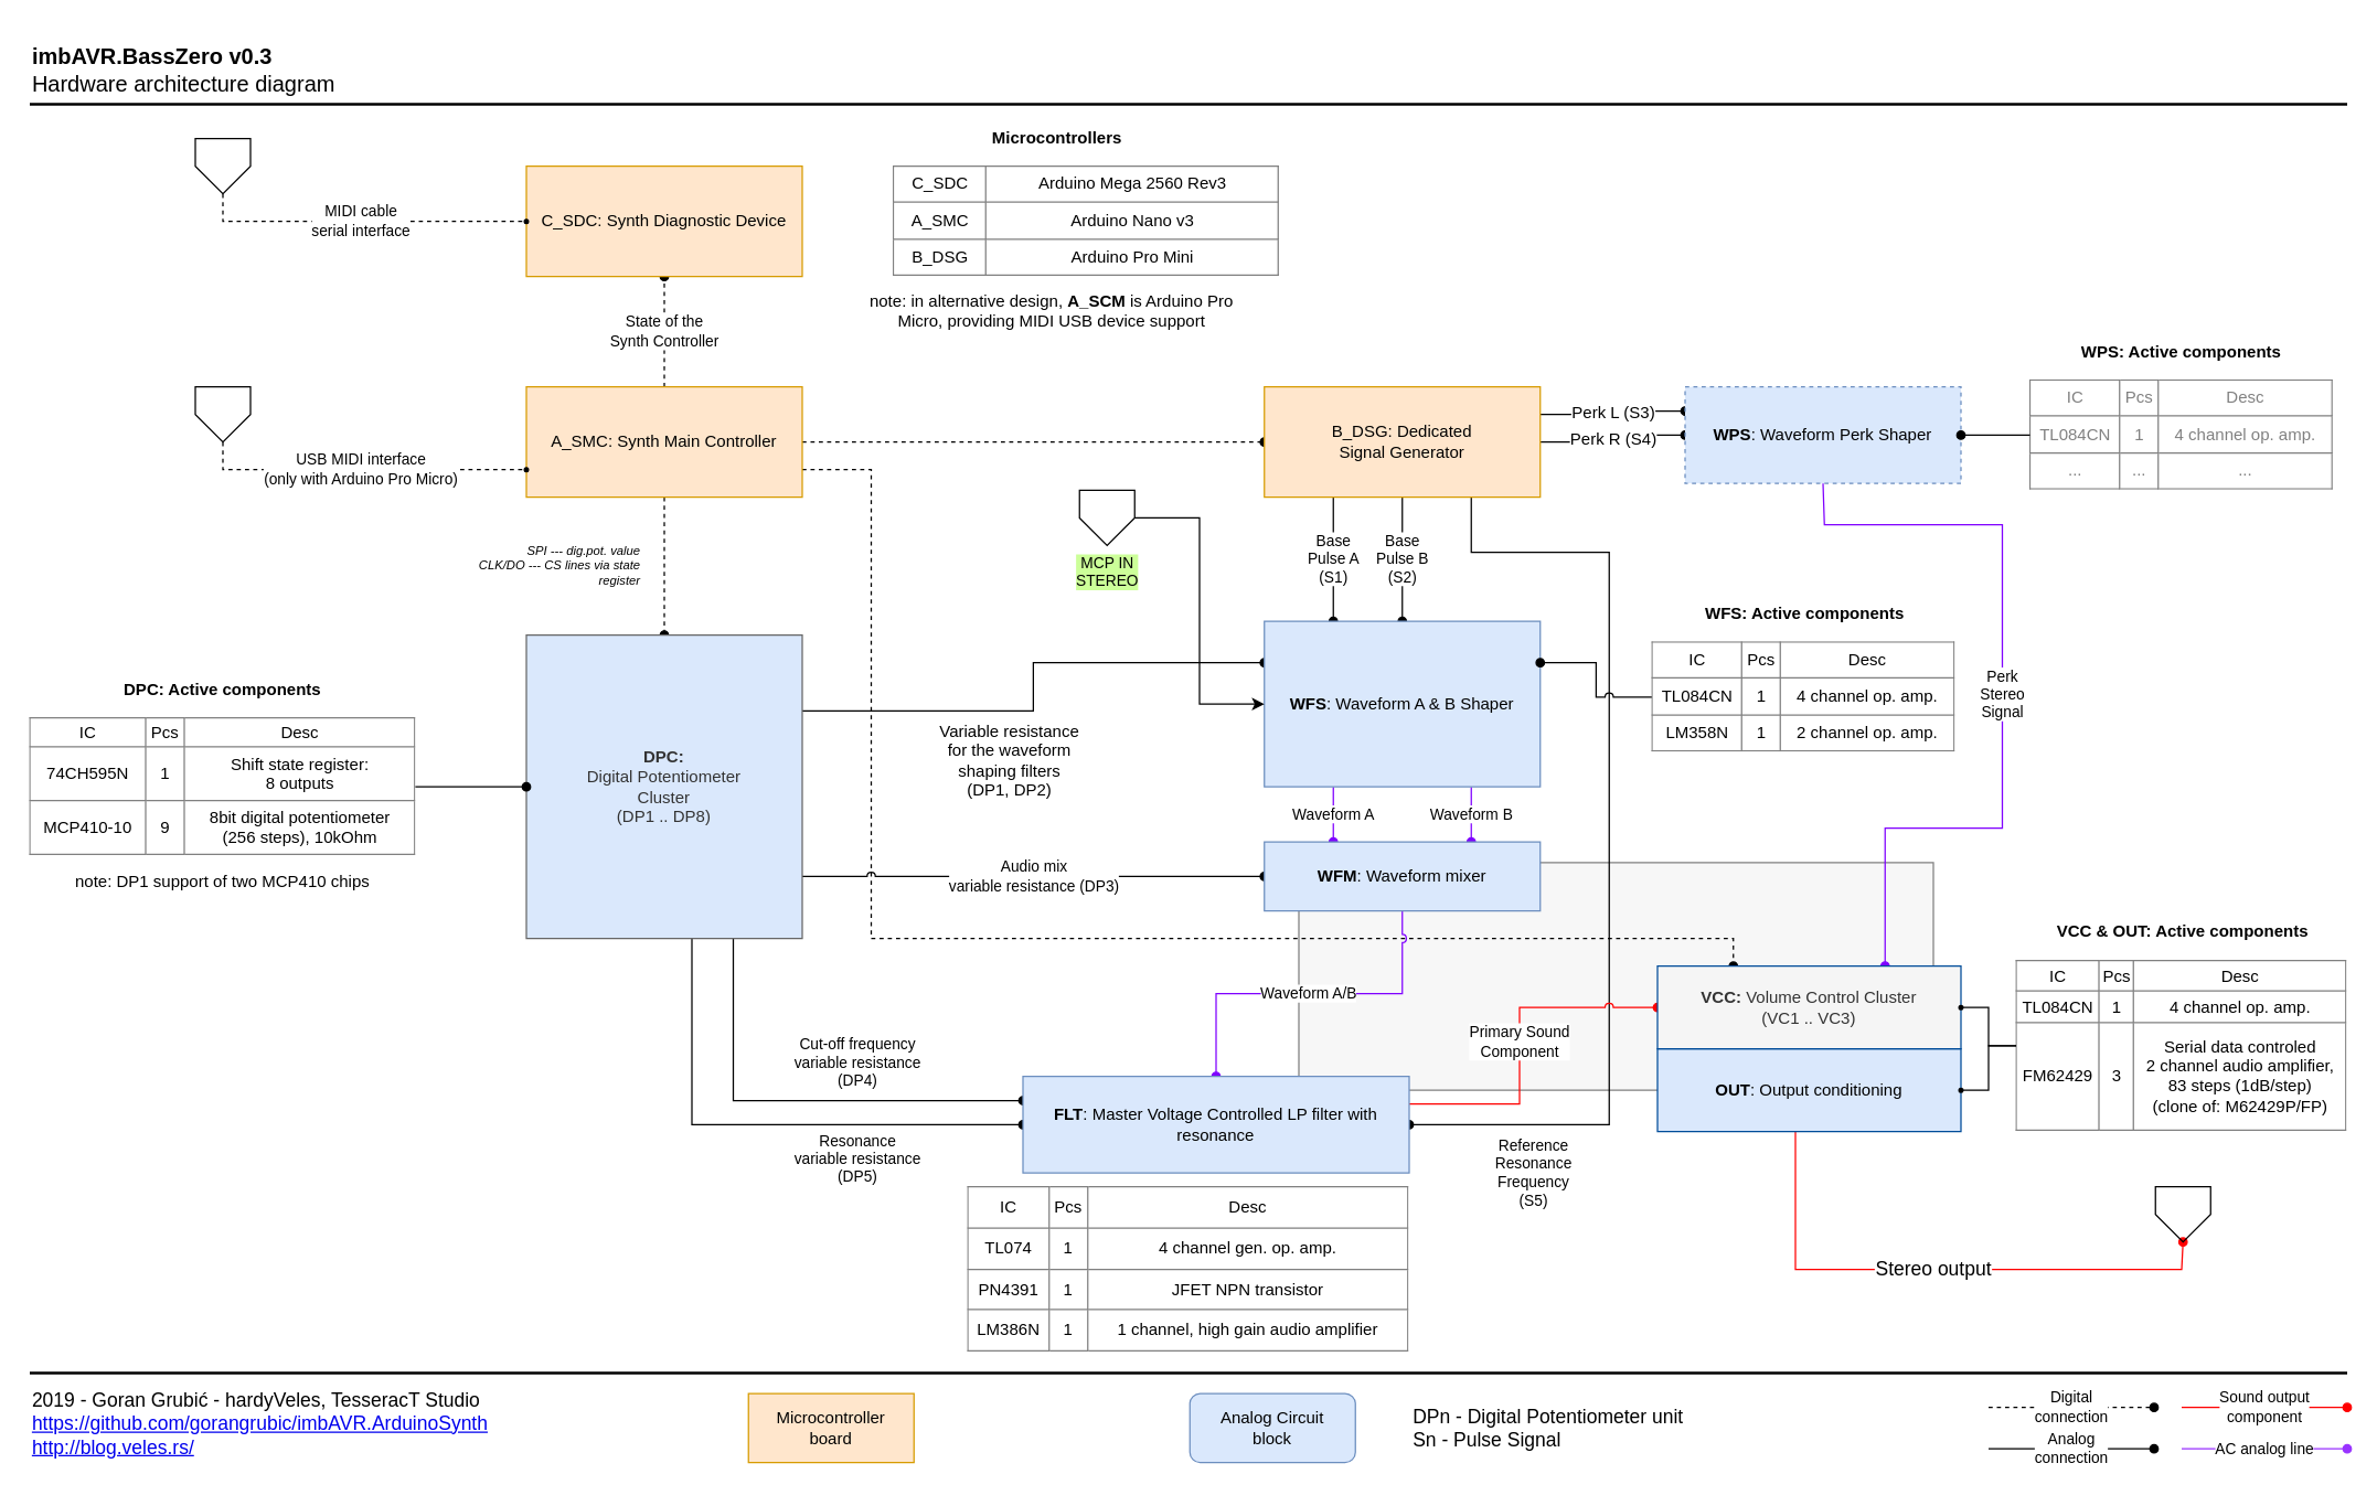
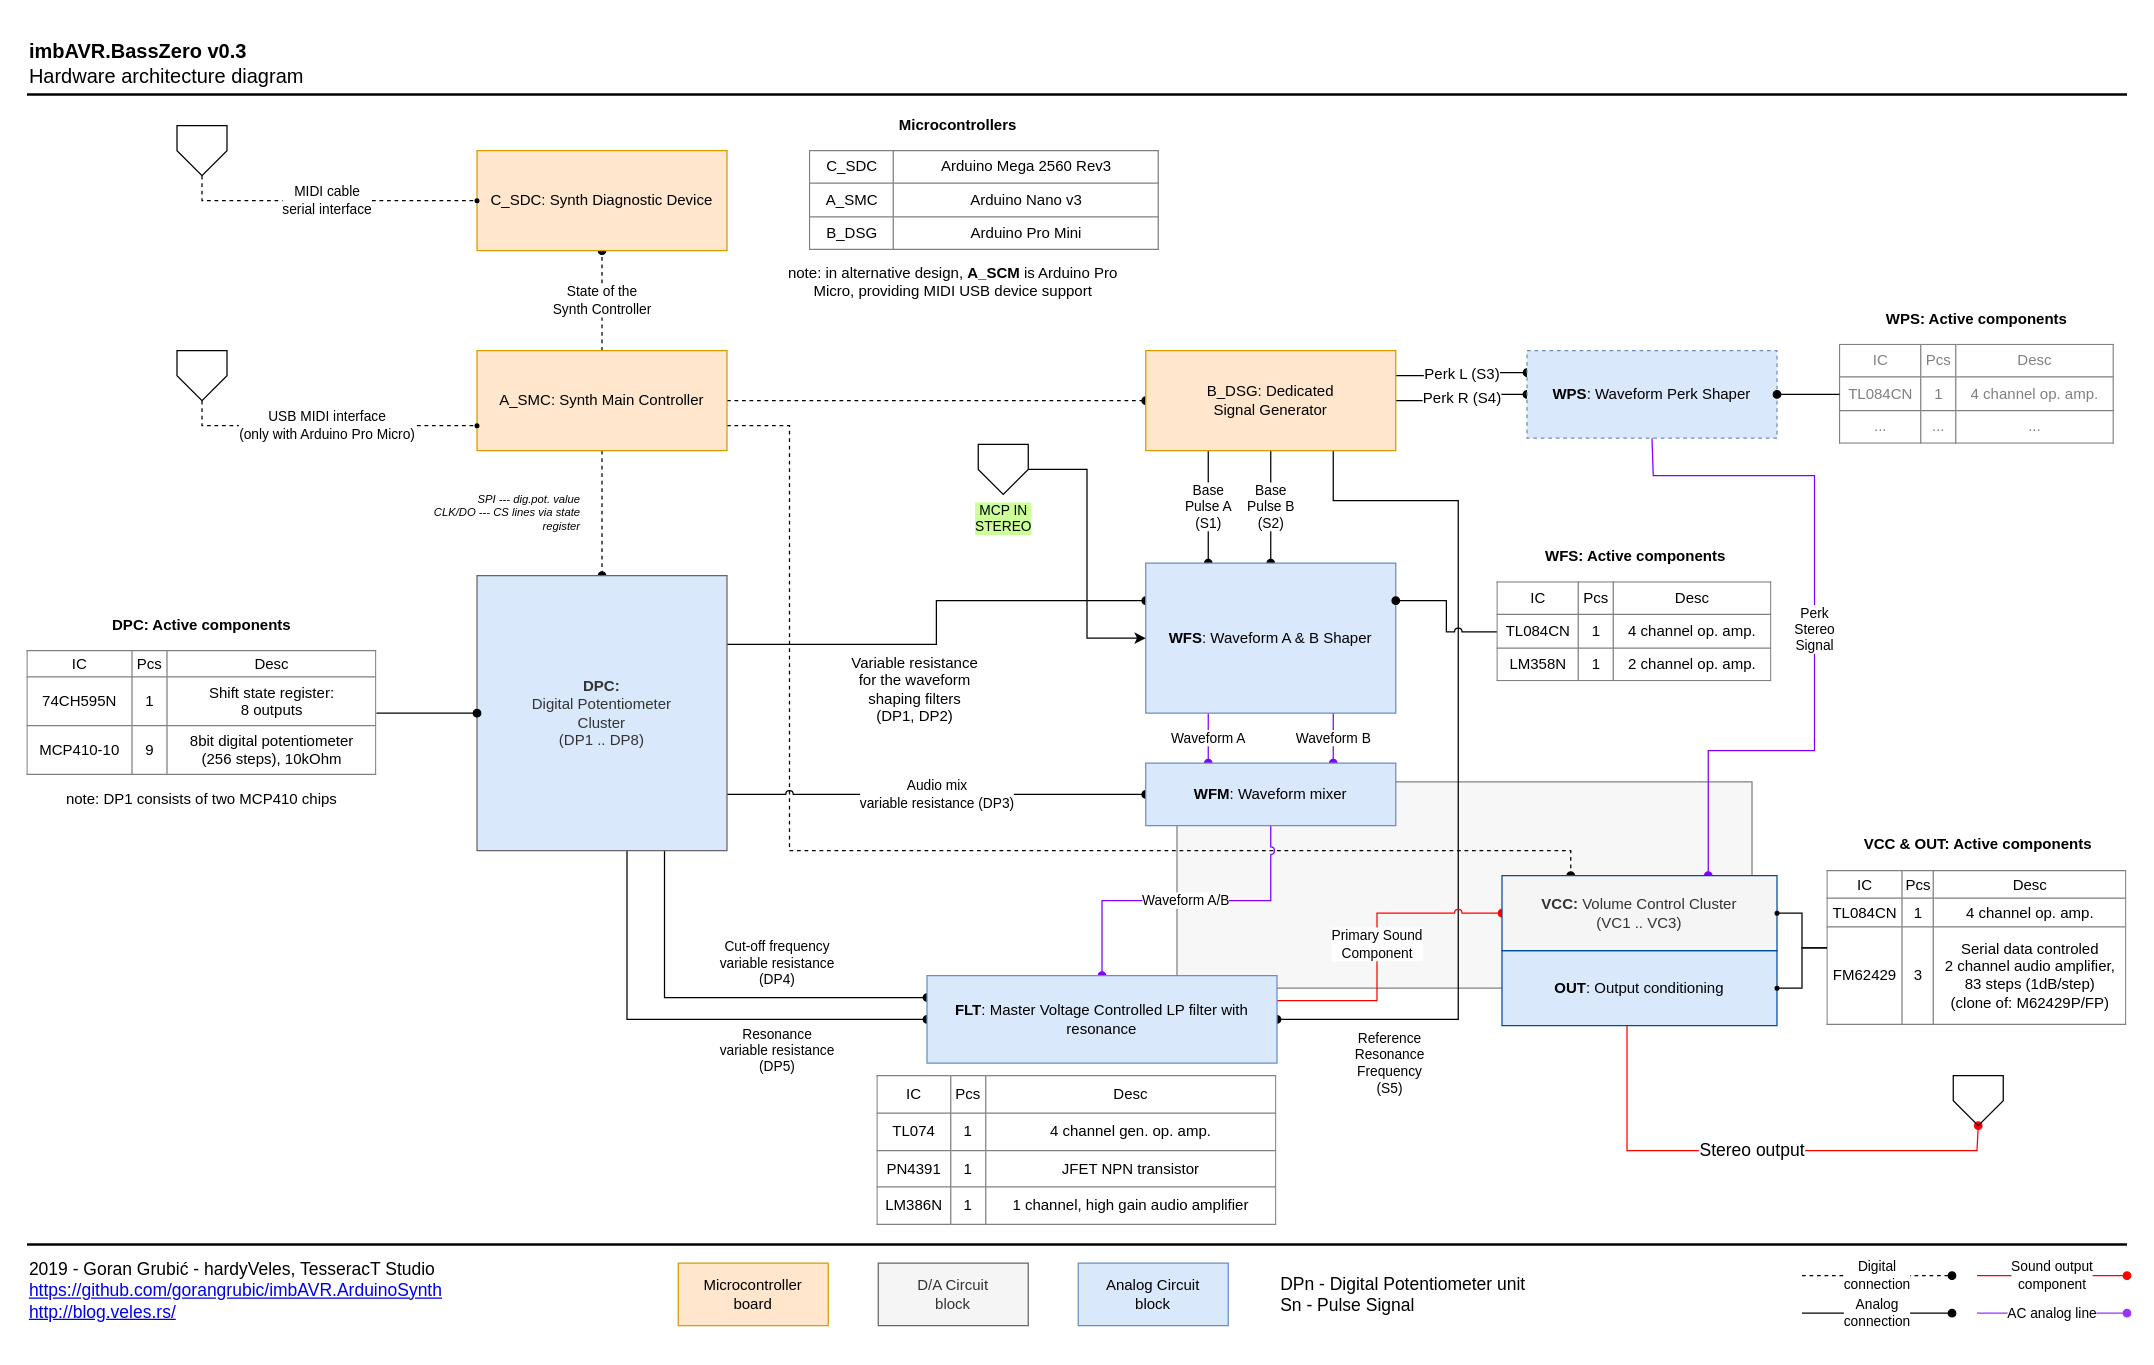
- <mxCell id="39" value="note: DP1 support of two MCP410 chips" style="text;html=1;strokeColor=none;fillColor=none;align=center;verticalAlign=middle;whiteSpace=wrap;rounded=0;opacity=25;" parent="1" vertex="1"><mxGeometry x="21" y="629" width="280" height="20" as="geometry" /></mxCell>
+ <mxCell id="39" value="note: DP1 consists of two MCP410 chips" style="text;html=1;strokeColor=none;fillColor=none;align=center;verticalAlign=middle;whiteSpace=wrap;rounded=0;opacity=25;" parent="1" vertex="1"><mxGeometry x="21" y="629" width="280" height="20" as="geometry" /></mxCell>
+ <mxCell id="22" value="D/A Circuit&lt;br&gt;block" style="rounded=0;whiteSpace=wrap;html=1;fillColor=#f5f5f5;strokeColor=#666666;fontColor=#333333;" parent="1" vertex="1"><mxGeometry x="702" y="1010" width="120" height="50" as="geometry" /></mxCell>
- <mxCell id="26" value="Analog Circuit&lt;br&gt;block" style="whiteSpace=wrap;html=1;fillColor=#dae8fc;strokeColor=#6c8ebf;rounded=1;" parent="1" vertex="1"><mxGeometry x="862" y="1010" width="120" height="50" as="geometry" /></mxCell>
+ <mxCell id="26" value="Analog Circuit&lt;br&gt;block" style="rounded=0;whiteSpace=wrap;html=1;fillColor=#dae8fc;strokeColor=#6c8ebf;" parent="1" vertex="1"><mxGeometry x="862" y="1010" width="120" height="50" as="geometry" /></mxCell>
